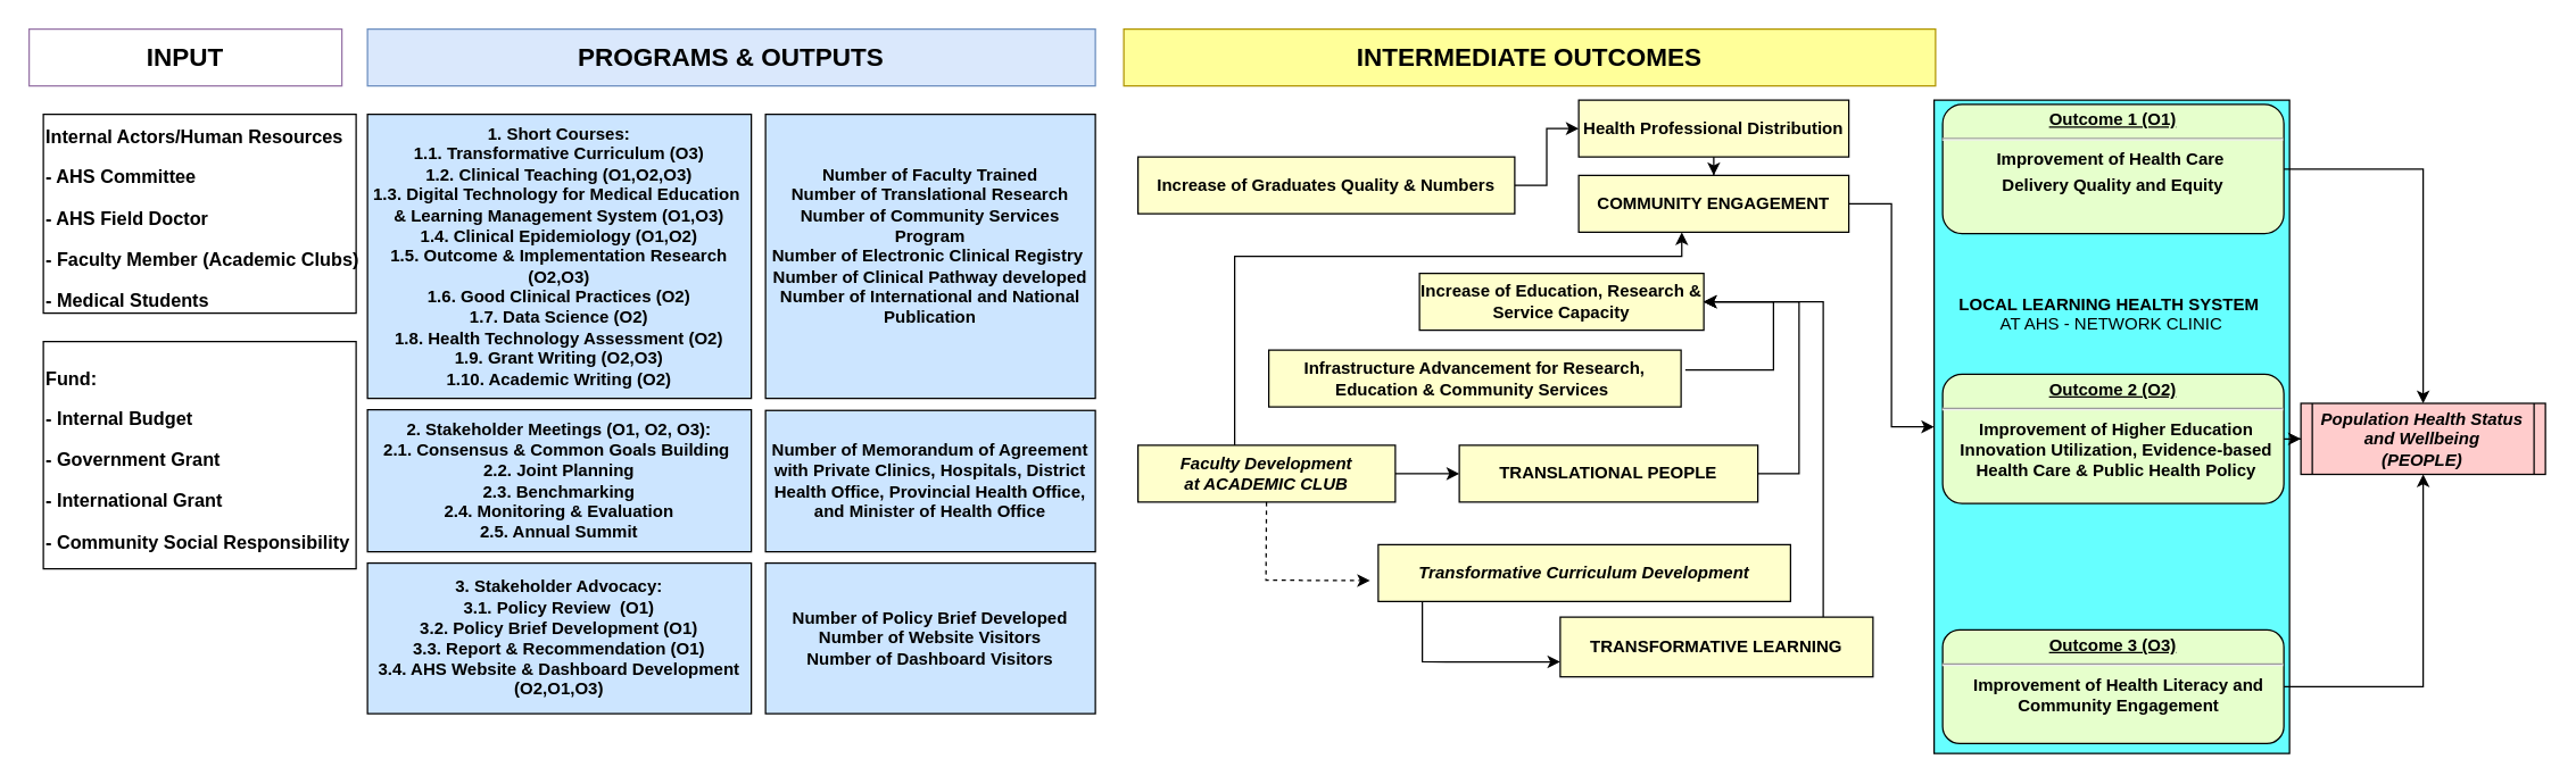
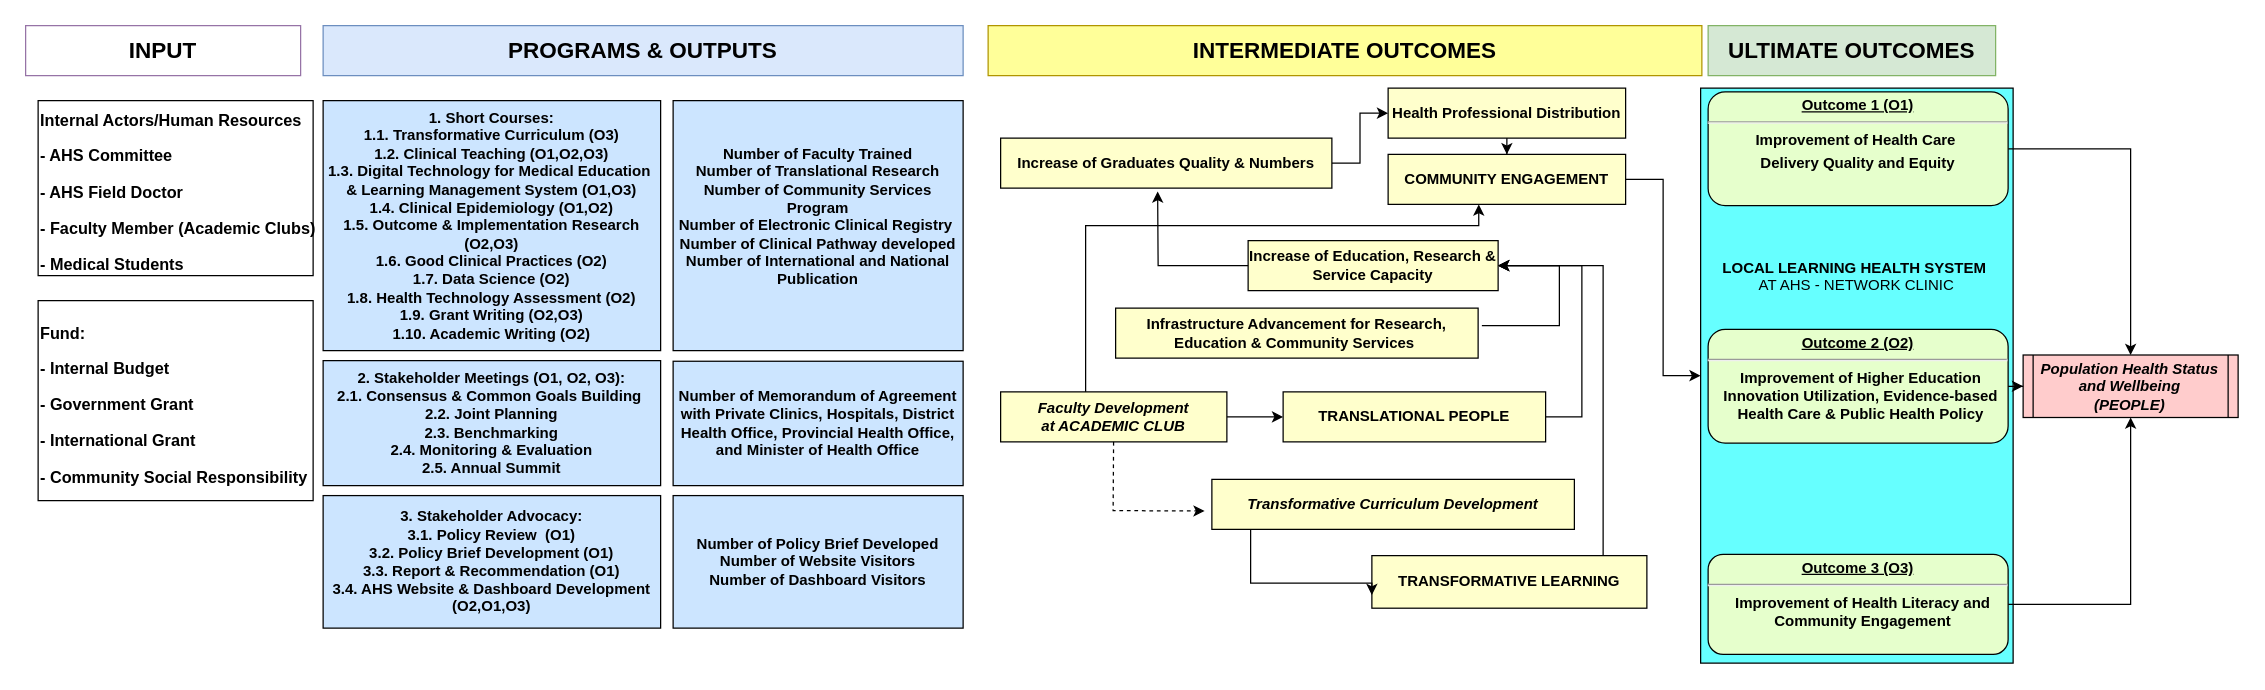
+ <mxCell id="9" value="&lt;b&gt;&lt;font face=&quot;Arial&quot; style=&quot;font-size: 18px;&quot;&gt;ULTIMATE OUTCOMES&lt;/font&gt;&lt;/b&gt;" style="rounded=0;whiteSpace=wrap;html=1;fillColor=#d5e8d4;strokeColor=#82b366;" parent="1" vertex="1"><mxGeometry x="1366" y="20" width="230" height="40" as="geometry" /></mxCell>
+ <mxCell id="37" style="edgeStyle=none;rounded=0;orthogonalLoop=1;jettySize=auto;html=1;exitX=0;exitY=0.5;exitDx=0;exitDy=0;entryX=0.474;entryY=1.066;entryDx=0;entryDy=0;entryPerimeter=0;" parent="1" source="14" target="24" edge="1"><mxGeometry relative="1" as="geometry"><Array as="points"><mxPoint x="926" y="212" /></Array></mxGeometry></mxCell>
- <mxCell id="16" value="TRANSFORMATIVE LEARNING" style="whiteSpace=wrap;align=center;verticalAlign=middle;fontStyle=1;strokeWidth=1;fillColor=#FFFFCC;fontSize=12;" parent="1" vertex="1"><mxGeometry x="1097" y="434" width="220" height="42.06" as="geometry" /></mxCell>
+ <mxCell id="16" value="TRANSFORMATIVE LEARNING" style="whiteSpace=wrap;align=center;verticalAlign=middle;fontStyle=1;strokeWidth=1;fillColor=#FFFFCC;fontSize=12;" parent="1" vertex="1"><mxGeometry x="1097" y="444" width="220" height="42.06" as="geometry" /></mxCell>
